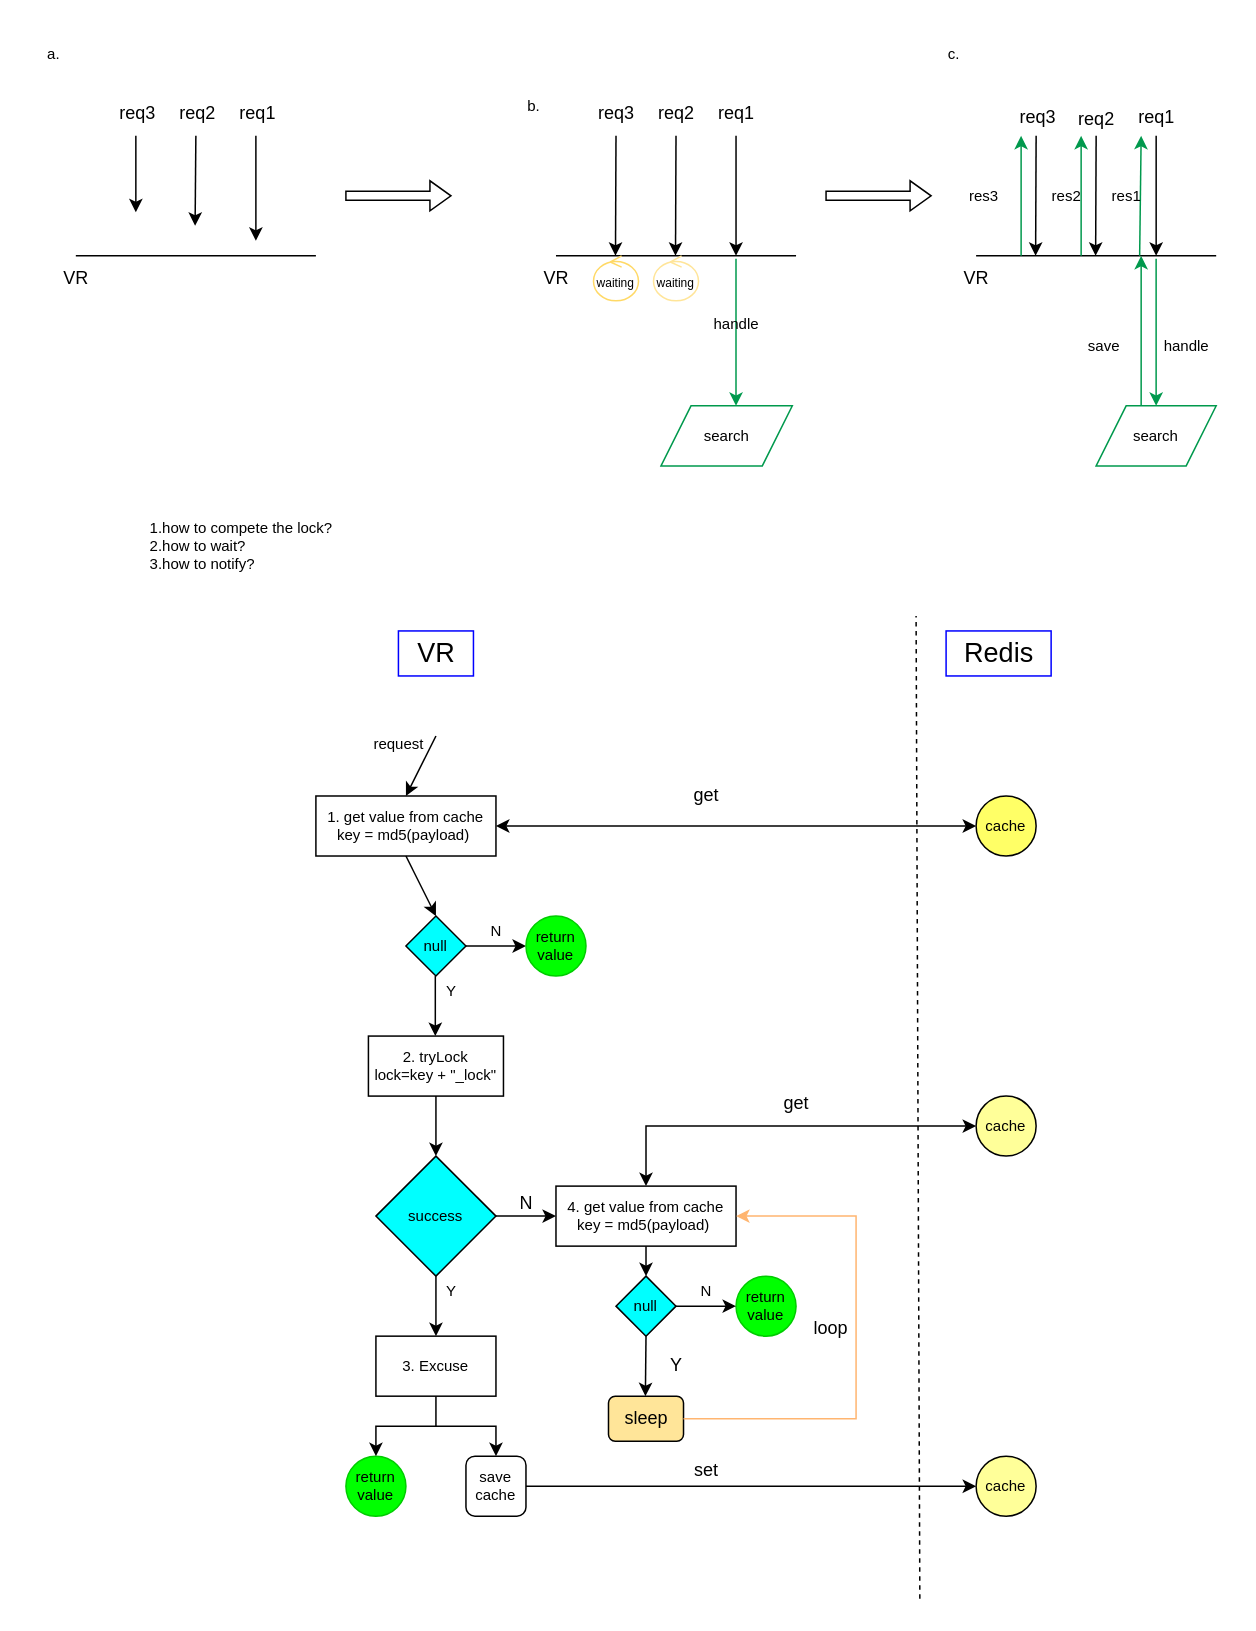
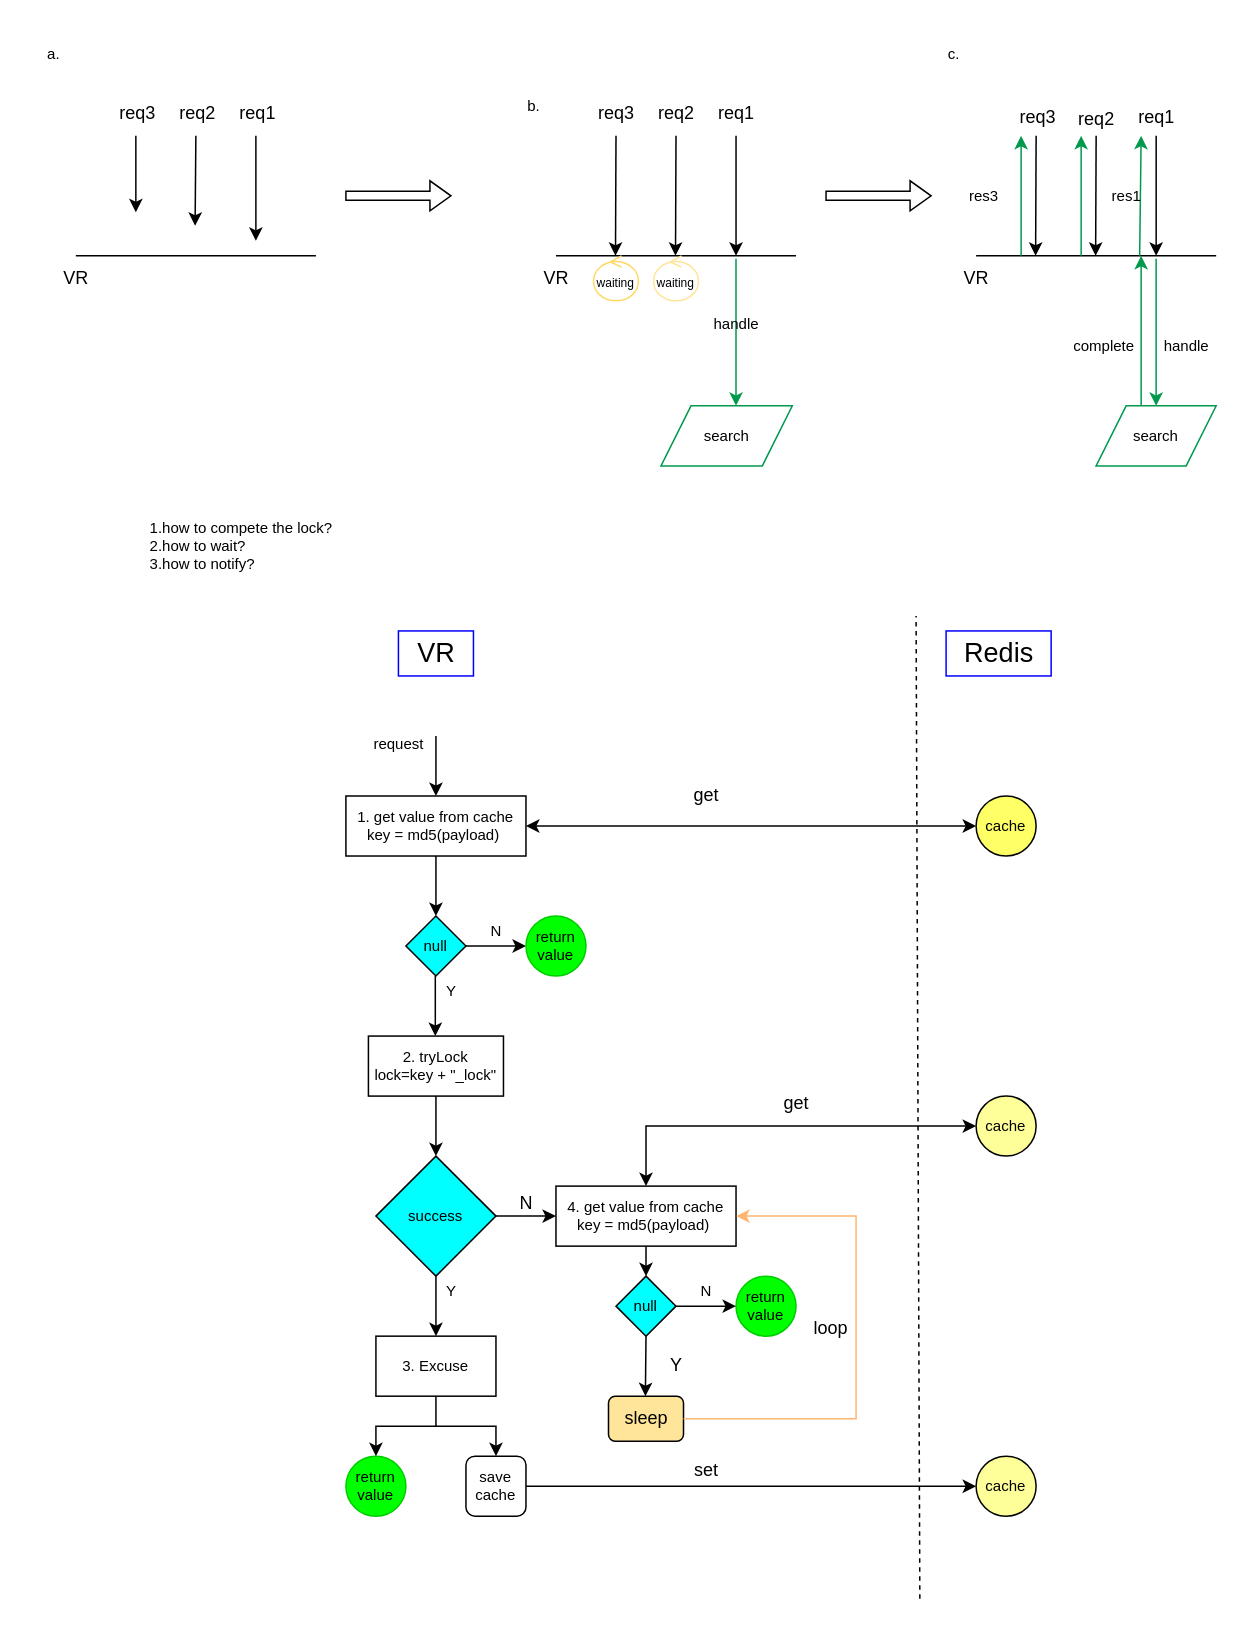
- <mxCell id="41" value="res2" style="text;html=1;align=center;verticalAlign=middle;resizable=0;points=[];autosize=1;strokeColor=none;fillColor=none;fontSize=10;" vertex="1" parent="1"><mxGeometry x="690" y="115" width="40" height="30" as="geometry" /></mxCell>
- <mxCell id="37" value="save" style="text;html=1;align=center;verticalAlign=middle;resizable=0;points=[];autosize=1;strokeColor=none;fillColor=none;fontSize=10;" vertex="1" parent="1"><mxGeometry x="705" y="215" width="60" height="30" as="geometry" /></mxCell>
+ <mxCell id="37" value="complete" style="text;html=1;align=center;verticalAlign=middle;resizable=0;points=[];autosize=1;strokeColor=none;fillColor=none;fontSize=10;" vertex="1" parent="1"><mxGeometry x="705" y="215" width="60" height="30" as="geometry" /></mxCell>
- <mxCell id="48" value="1. get value from cache&lt;br&gt;key = md5(payload)&amp;nbsp;" style="rounded=0;whiteSpace=wrap;html=1;fontSize=10;strokeColor=#000000;" vertex="1" parent="1"><mxGeometry x="210" y="530" width="120" height="40" as="geometry" /></mxCell>
+ <mxCell id="48" value="1. get value from cache&lt;br&gt;key = md5(payload)&amp;nbsp;" style="rounded=0;whiteSpace=wrap;html=1;fontSize=10;strokeColor=#000000;" vertex="1" parent="1"><mxGeometry x="230" y="530" width="120" height="40" as="geometry" /></mxCell>
